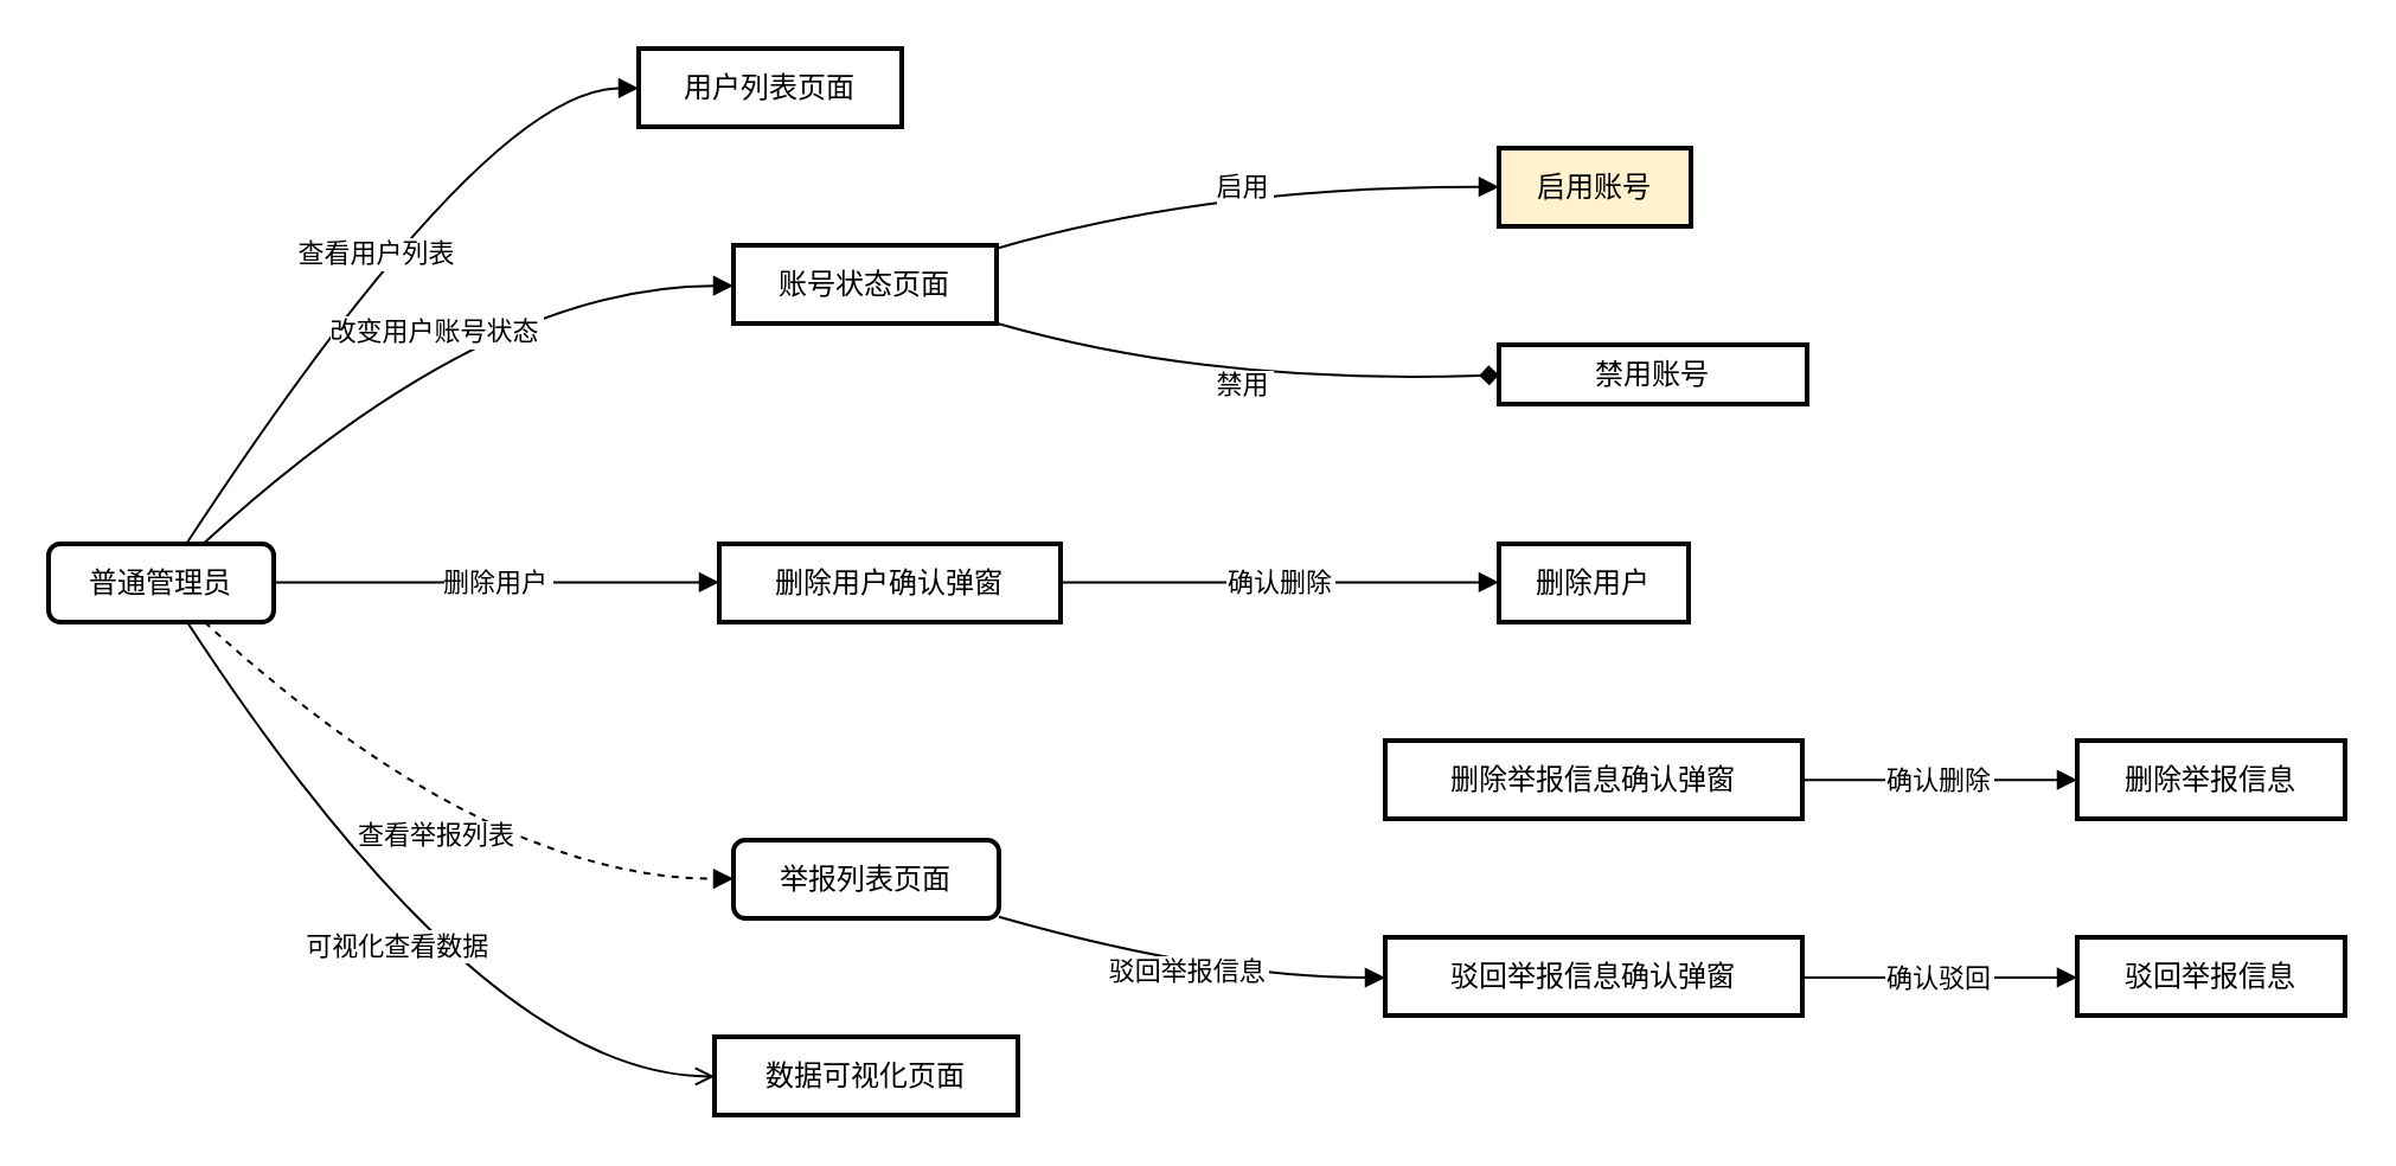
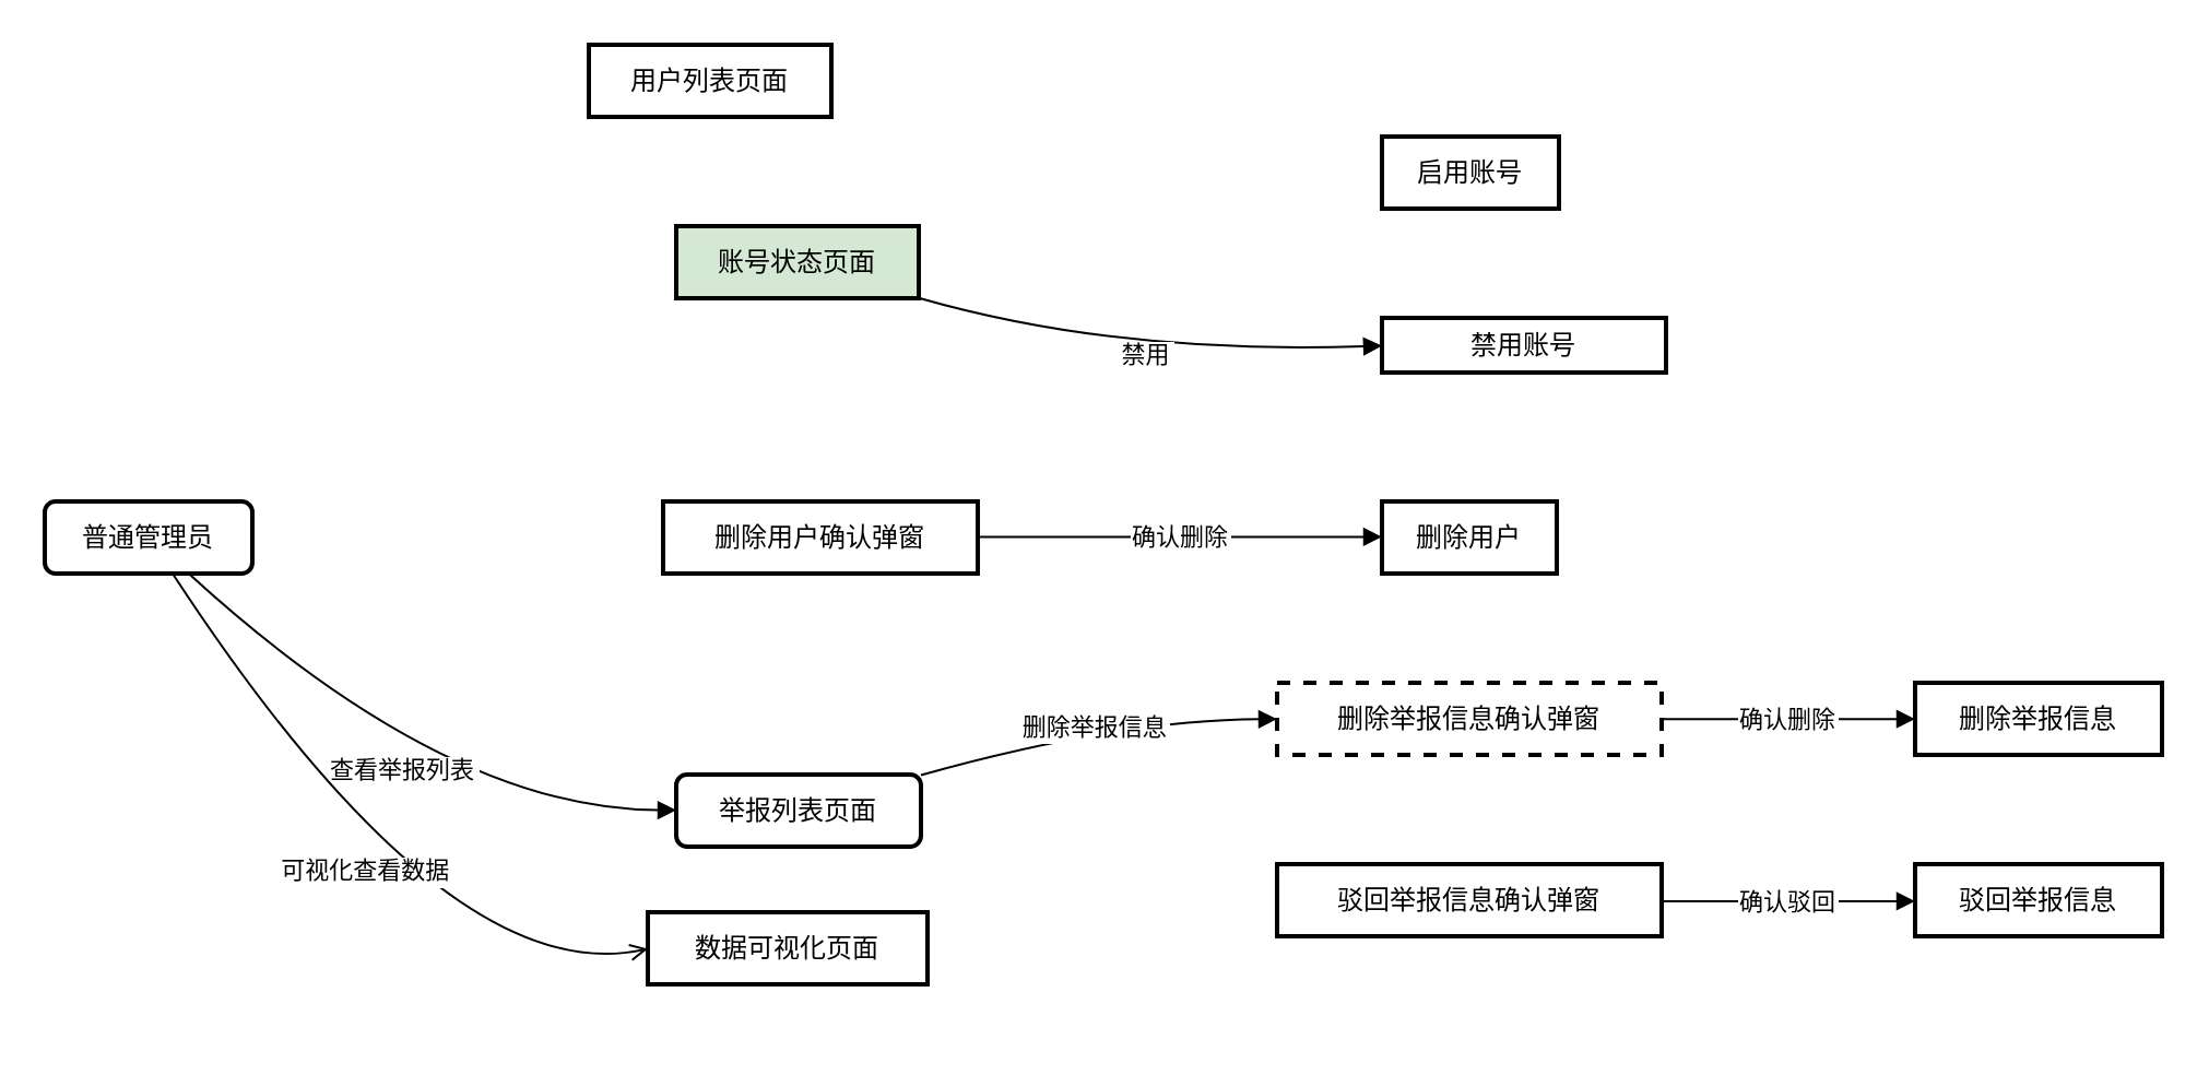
- <mxCell id="5" value="启用账号" style="whiteSpace=wrap;strokeWidth=2;fillColor=#fff2cc;" vertex="1" parent="1"><mxGeometry x="632" y="62" width="81" height="33" as="geometry" /></mxCell>
+ <mxCell id="5" value="启用账号" style="whiteSpace=wrap;strokeWidth=2;" vertex="1" parent="1"><mxGeometry x="632" y="62" width="81" height="33" as="geometry" /></mxCell>
- <mxCell id="17" value="启用" style="curved=1;startArrow=none;endArrow=block;exitX=1.004;exitY=0.037;entryX=4.71e-8;entryY=0.497;" edge="1" parent="1" source="4" target="5"><mxGeometry relative="1" as="geometry"><Array as="points"><mxPoint x="511" y="78" /></Array></mxGeometry></mxCell>
- <mxCell id="4" value="账号状态页面" style="whiteSpace=wrap;strokeWidth=2;" vertex="1" parent="1"><mxGeometry x="309" y="103" width="111" height="33" as="geometry" /></mxCell>
+ <mxCell id="4" value="账号状态页面" style="whiteSpace=wrap;strokeWidth=2;fillColor=#d5e8d4;" vertex="1" parent="1"><mxGeometry x="309" y="103" width="111" height="33" as="geometry" /></mxCell>
- <mxCell id="18" value="禁用" style="curved=1;startArrow=none;endArrow=diamond;exitX=1.004;exitY=1.0;entryX=4.71e-8;entryY=0.509;" edge="1" parent="1" source="4" target="6"><mxGeometry relative="1" as="geometry"><Array as="points"><mxPoint x="511" y="162" /></Array></mxGeometry></mxCell>
+ <mxCell id="18" value="禁用" style="curved=1;startArrow=none;endArrow=block;exitX=1.004;exitY=1.0;entryX=4.71e-8;entryY=0.509;" edge="1" parent="1" source="4" target="6"><mxGeometry relative="1" as="geometry"><Array as="points"><mxPoint x="511" y="162" /></Array></mxGeometry></mxCell>
- <mxCell id="15" value="查看用户列表" style="curved=1;startArrow=none;endArrow=block;exitX=0.615;exitY=-0.015;entryX=0.004;entryY=0.506;" edge="1" parent="1" source="2" target="3"><mxGeometry relative="1" as="geometry"><Array as="points"><mxPoint x="204" y="37" /></Array></mxGeometry></mxCell>
- <mxCell id="16" value="改变用户账号状态" style="curved=1;startArrow=none;endArrow=block;exitX=0.692;exitY=-0.015;entryX=0.004;entryY=0.518;" edge="1" parent="1" source="2" target="4"><mxGeometry relative="1" as="geometry"><Array as="points"><mxPoint x="204" y="120" /></Array></mxGeometry></mxCell>
- <mxCell id="19" value="删除用户" style="curved=1;startArrow=none;endArrow=block;exitX=1;exitY=0.491;entryX=0;entryY=0.491;" edge="1" parent="1" source="2" target="7"><mxGeometry relative="1" as="geometry"><Array as="points" /></mxGeometry></mxCell>
- <mxCell id="21" value="查看举报列表" style="curved=1;startArrow=none;endArrow=block;exitX=0.692;exitY=0.997;entryX=0;entryY=0.494;dashed=1;" edge="1" parent="1" source="2" target="9"><mxGeometry relative="1" as="geometry"><Array as="points"><mxPoint x="204" y="370" /></Array></mxGeometry></mxCell>
+ <mxCell id="21" value="查看举报列表" style="curved=1;startArrow=none;endArrow=block;exitX=0.692;exitY=0.997;entryX=0;entryY=0.494;" edge="1" parent="1" source="2" target="9"><mxGeometry relative="1" as="geometry"><Array as="points"><mxPoint x="204" y="370" /></Array></mxGeometry></mxCell>
- <mxCell id="10" value="删除举报信息确认弹窗" style="whiteSpace=wrap;strokeWidth=2;" vertex="1" parent="1"><mxGeometry x="584" y="312" width="176" height="33" as="geometry" /></mxCell>
+ <mxCell id="10" value="删除举报信息确认弹窗" style="whiteSpace=wrap;strokeWidth=2;dashed=1;" vertex="1" parent="1"><mxGeometry x="584" y="312" width="176" height="33" as="geometry" /></mxCell>
+ <mxCell id="22" value="删除举报信息" style="curved=1;startArrow=none;endArrow=block;exitX=0.998;exitY=0.009;entryX=0.002;entryY=0.503;" edge="1" parent="1" source="9" target="10"><mxGeometry relative="1" as="geometry"><Array as="points"><mxPoint x="511" y="329" /></Array></mxGeometry></mxCell>
- <mxCell id="24" value="驳回举报信息" style="curved=1;startArrow=none;endArrow=block;exitX=0.998;exitY=0.979;entryX=0.002;entryY=0.515;" edge="1" parent="1" source="9" target="12"><mxGeometry relative="1" as="geometry"><Array as="points"><mxPoint x="511" y="412" /></Array></mxGeometry></mxCell>
- <mxCell id="14" value="数据可视化页面" style="whiteSpace=wrap;strokeWidth=2;" vertex="1" parent="1"><mxGeometry x="301" y="437" width="128" height="33" as="geometry" /></mxCell>
+ <mxCell id="14" value="数据可视化页面" style="whiteSpace=wrap;strokeWidth=2;" vertex="1" parent="1"><mxGeometry x="296" y="417" width="128" height="33" as="geometry" /></mxCell>
